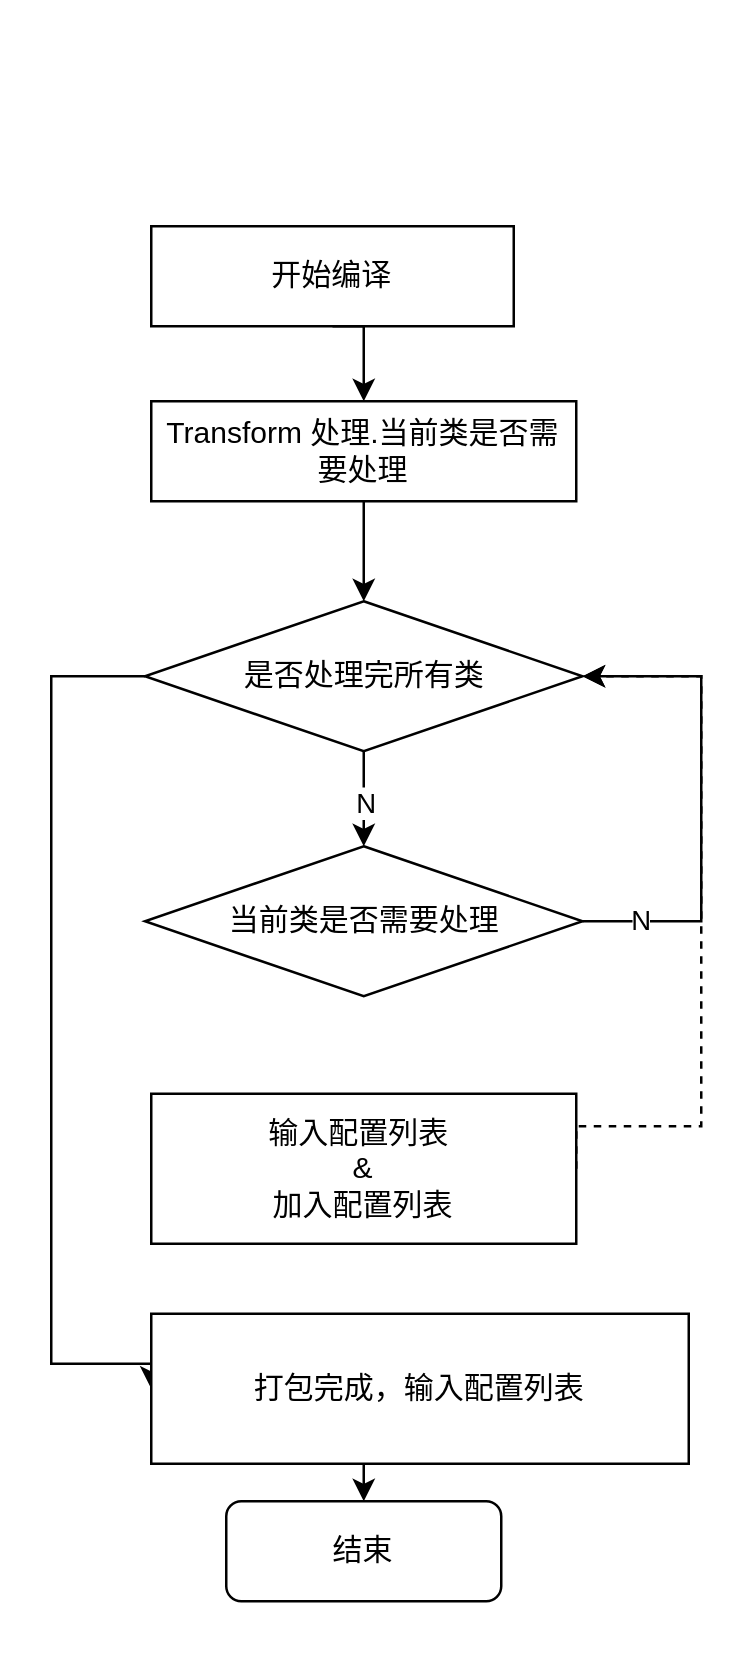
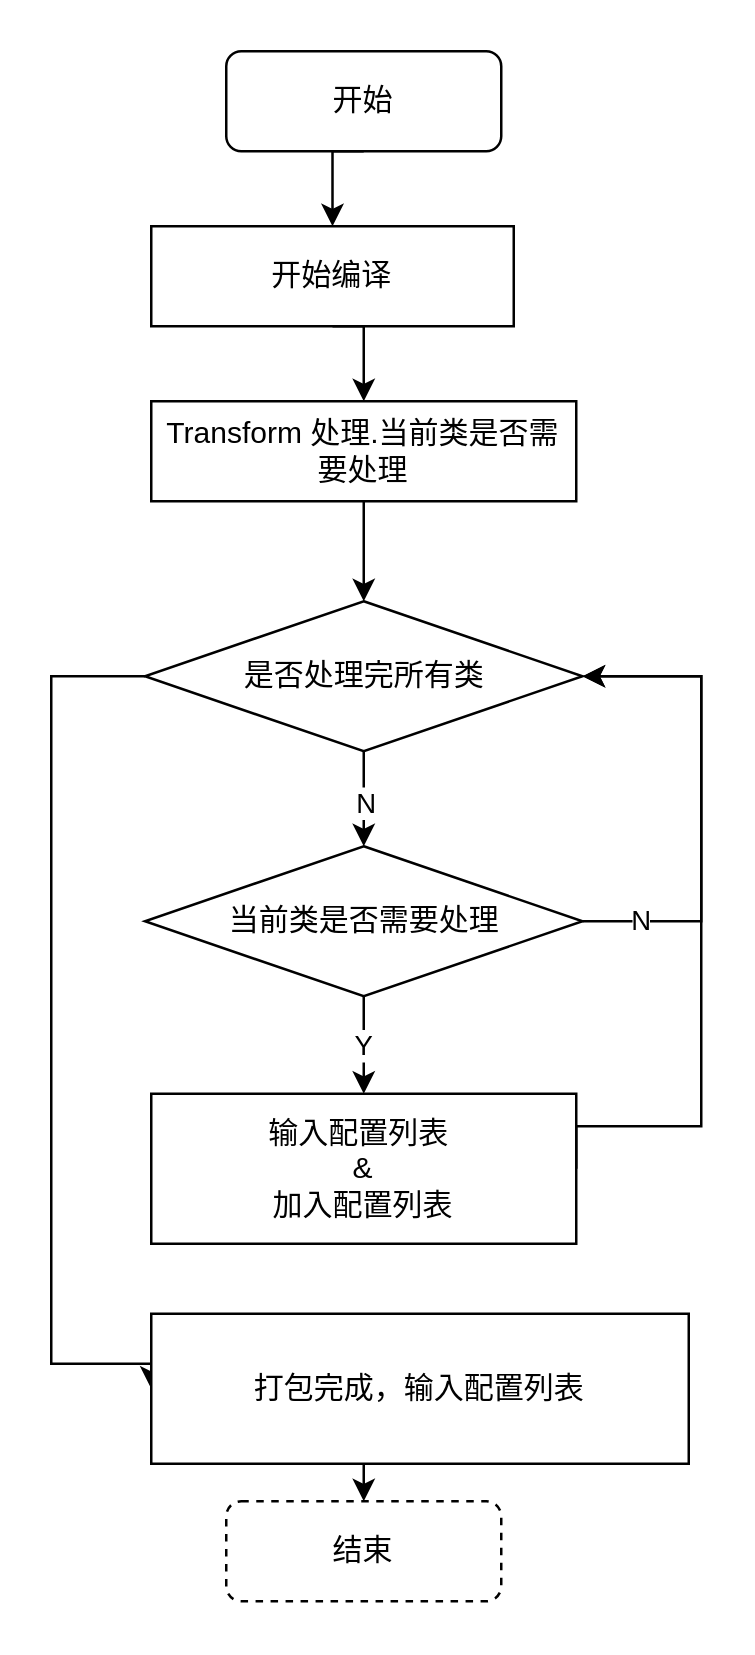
+ <mxCell id="3" value="开始" style="rounded=1;whiteSpace=wrap;html=1;" parent="1" vertex="1"><mxGeometry x="90" y="20" width="110" height="40" as="geometry" /></mxCell>
+ <mxCell id="2" style="edgeStyle=orthogonalEdgeStyle;rounded=0;orthogonalLoop=1;jettySize=auto;html=1;exitX=0.5;exitY=1;exitDx=0;exitDy=0;entryX=0.5;entryY=0;entryDx=0;entryDy=0;" edge="1" parent="1" source="3" target="5"><mxGeometry relative="1" as="geometry" /></mxCell>
+ <mxCell id="14" value="Y" style="edgeStyle=orthogonalEdgeStyle;rounded=0;orthogonalLoop=1;jettySize=auto;html=1;exitX=0.5;exitY=1;exitDx=0;exitDy=0;entryX=0.5;entryY=0;entryDx=0;entryDy=0;" edge="1" parent="1" source="16" target="13"><mxGeometry relative="1" as="geometry" /></mxCell>
- <mxCell id="12" style="edgeStyle=orthogonalEdgeStyle;rounded=0;orthogonalLoop=1;jettySize=auto;html=1;exitX=1;exitY=0.5;exitDx=0;exitDy=0;entryX=1;entryY=0.5;entryDx=0;entryDy=0;dashed=1;" edge="1" parent="1" source="13" target="11"><mxGeometry relative="1" as="geometry"><Array as="points"><mxPoint x="280" y="450" /><mxPoint x="280" y="270" /></Array></mxGeometry></mxCell>
+ <mxCell id="12" style="edgeStyle=orthogonalEdgeStyle;rounded=0;orthogonalLoop=1;jettySize=auto;html=1;exitX=1;exitY=0.5;exitDx=0;exitDy=0;entryX=1;entryY=0.5;entryDx=0;entryDy=0;" edge="1" parent="1" source="13" target="11"><mxGeometry relative="1" as="geometry"><Array as="points"><mxPoint x="280" y="450" /><mxPoint x="280" y="270" /></Array></mxGeometry></mxCell>
- <mxCell id="19" value="结束" style="rounded=1;whiteSpace=wrap;html=1;" vertex="1" parent="1"><mxGeometry x="90" y="600" width="110" height="40" as="geometry" /></mxCell>
+ <mxCell id="19" value="结束" style="rounded=1;whiteSpace=wrap;html=1;dashed=1;" vertex="1" parent="1"><mxGeometry x="90" y="600" width="110" height="40" as="geometry" /></mxCell>
